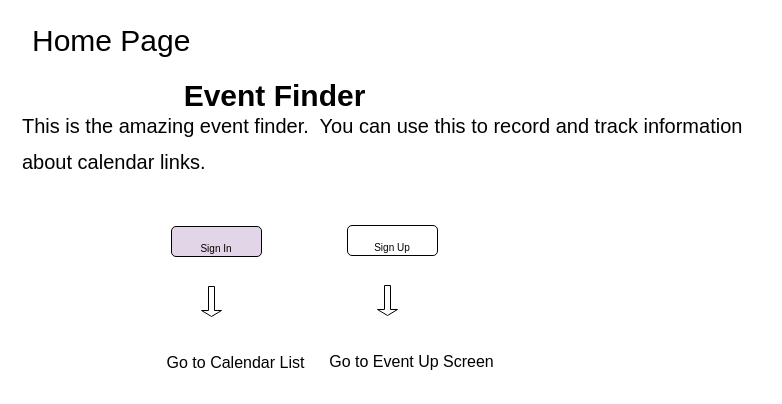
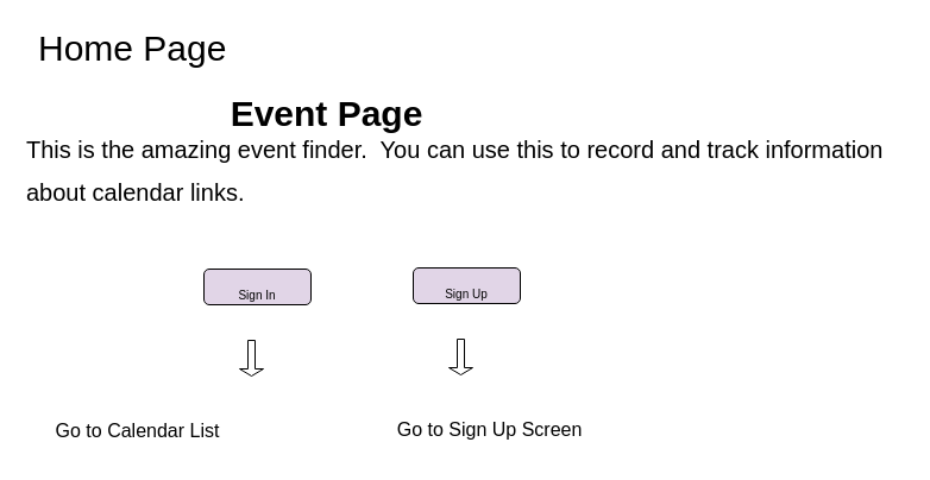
- <mxCell id="3" value="Event Finder" style="text;html=1;align=center;verticalAlign=middle;resizable=0;points=[];autosize=1;fontStyle=1;fontSize=30;" vertex="1" parent="1"><mxGeometry x="174" y="75" width="200" height="40" as="geometry" /></mxCell>
+ <mxCell id="3" value="Event Page" style="text;html=1;align=center;verticalAlign=middle;resizable=0;points=[];autosize=1;fontStyle=1;fontSize=30;" vertex="1" parent="1"><mxGeometry x="174" y="75" width="200" height="40" as="geometry" /></mxCell>
- <mxCell id="8" value="&lt;font size=&quot;1&quot;&gt;Sign Up&lt;/font&gt;" style="rounded=1;whiteSpace=wrap;html=1;strokeColor=#000000;fontSize=30;" vertex="1" parent="1"><mxGeometry x="347" y="225" width="90" height="30" as="geometry" /></mxCell>
+ <mxCell id="8" value="&lt;font size=&quot;1&quot;&gt;Sign Up&lt;/font&gt;" style="rounded=1;whiteSpace=wrap;html=1;strokeColor=#000000;fontSize=30;fillColor=#e1d5e7;" vertex="1" parent="1"><mxGeometry x="347" y="225" width="90" height="30" as="geometry" /></mxCell>
- <mxCell id="10" value="&lt;font style=&quot;font-size: 16px&quot;&gt;Go to Event Up Screen&lt;/font&gt;" style="text;html=1;align=center;verticalAlign=middle;resizable=0;points=[];autosize=1;fontSize=30;" vertex="1" parent="1"><mxGeometry x="326" y="331" width="170" height="50" as="geometry" /></mxCell>
+ <mxCell id="10" value="&lt;font style=&quot;font-size: 16px&quot;&gt;Go to Sign Up Screen&lt;/font&gt;" style="text;html=1;align=center;verticalAlign=middle;resizable=0;points=[];autosize=1;fontSize=30;" vertex="1" parent="1"><mxGeometry x="326" y="331" width="170" height="50" as="geometry" /></mxCell>
- <mxCell id="7" value="&lt;font style=&quot;font-size: 16px&quot;&gt;Go to Calendar List&lt;/font&gt;" style="text;html=1;align=center;verticalAlign=middle;resizable=0;points=[];autosize=1;fontSize=30;" vertex="1" parent="1"><mxGeometry x="160" y="332" width="150" height="50" as="geometry" /></mxCell>
+ <mxCell id="7" value="&lt;font style=&quot;font-size: 16px&quot;&gt;Go to Calendar List&lt;/font&gt;" style="text;html=1;align=center;verticalAlign=middle;resizable=0;points=[];autosize=1;fontSize=30;" vertex="1" parent="1"><mxGeometry x="40" y="332" width="150" height="50" as="geometry" /></mxCell>
